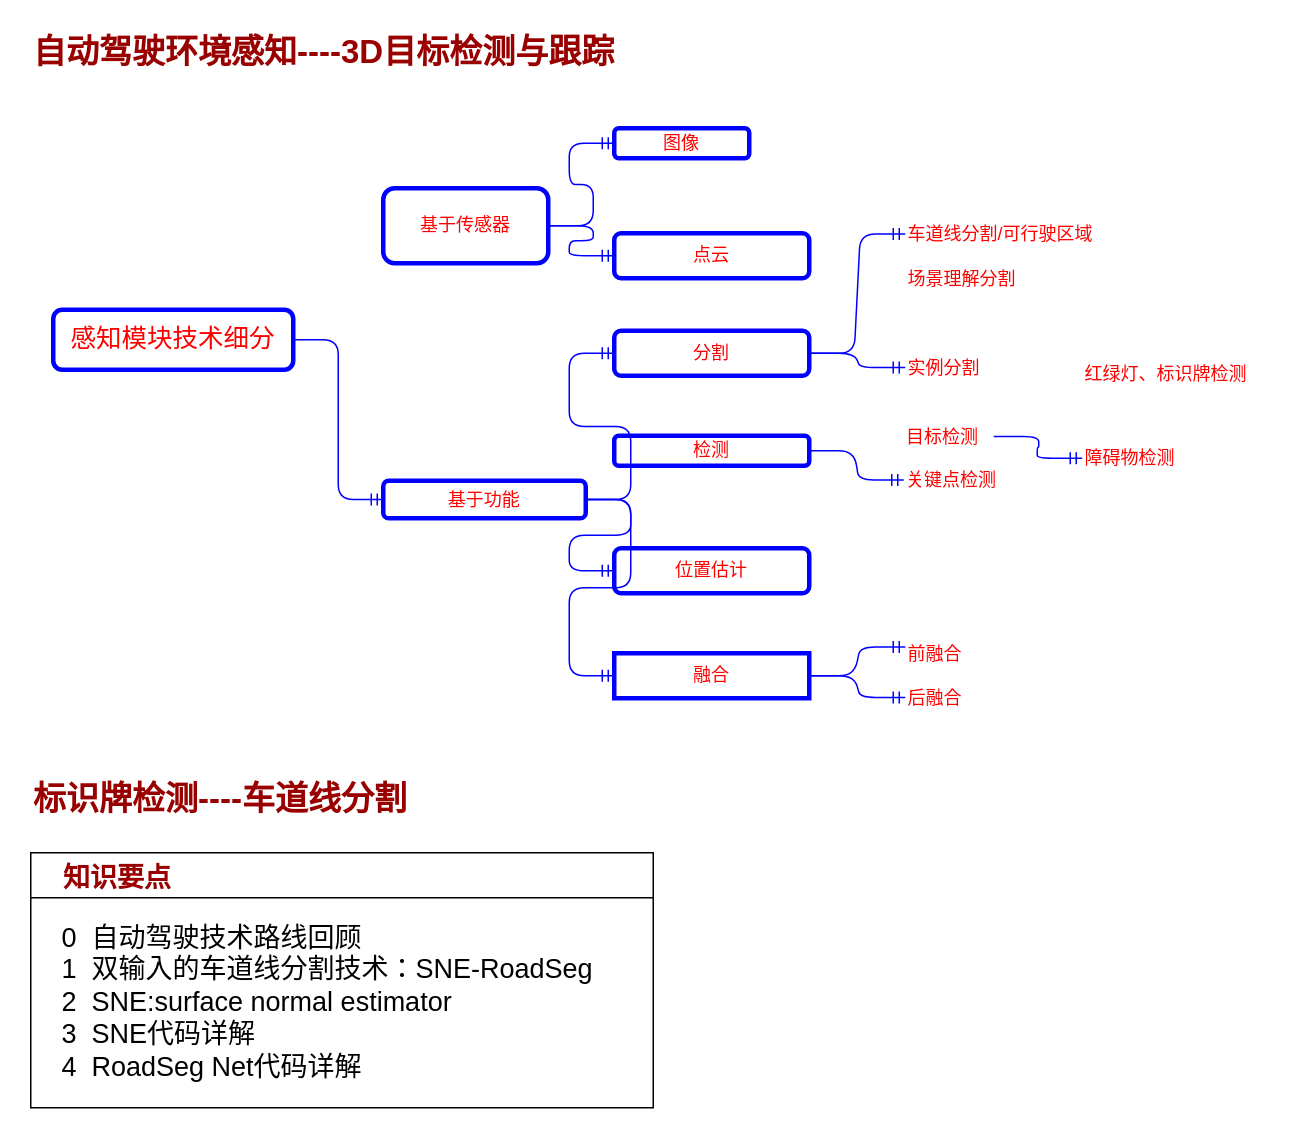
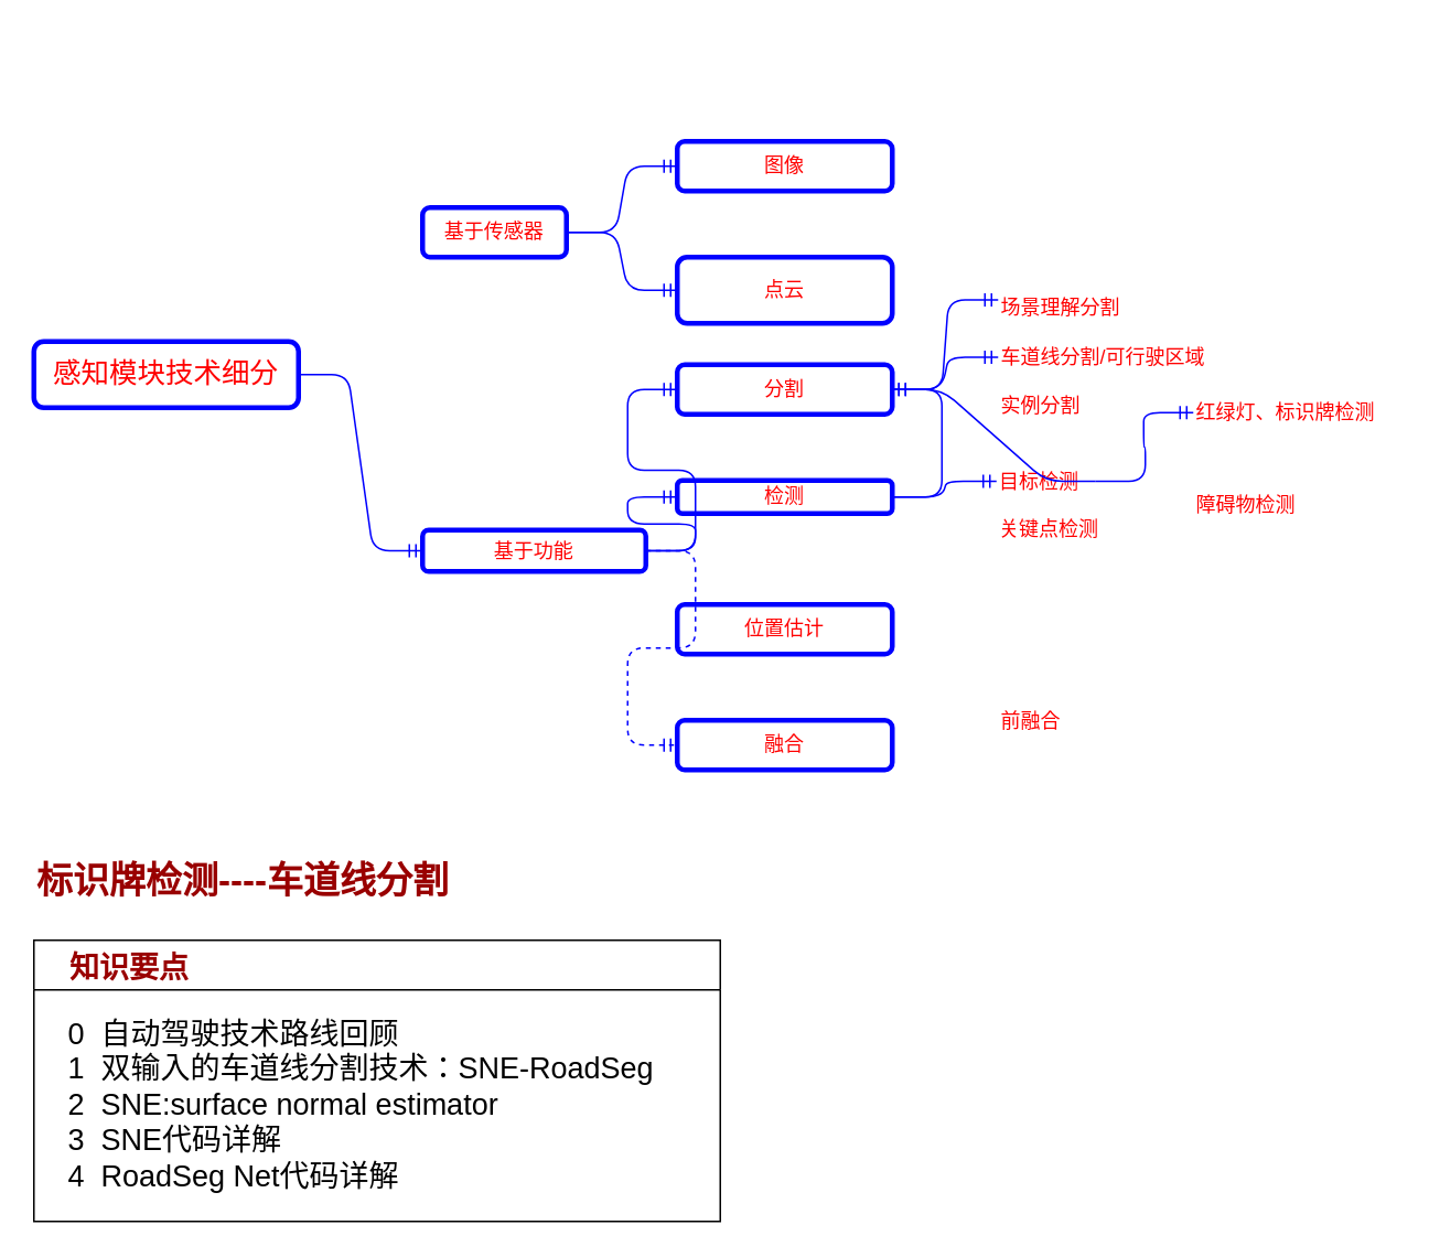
- <mxCell id="2" value="自动驾驶环境感知----3D目标检测与跟踪" style="text;html=1;strokeColor=none;fillColor=none;align=left;verticalAlign=middle;whiteSpace=wrap;rounded=0;fontSize=22;fontColor=#990000;fontStyle=1" vertex="1" parent="1"><mxGeometry x="20" y="20" width="415" height="30" as="geometry" /></mxCell>
- <mxCell id="7" value="图像" style="rounded=1;whiteSpace=wrap;html=1;fontSize=12;fontColor=#FF0000;strokeColor=#0000FF;strokeWidth=3;fillColor=none;" vertex="1" parent="1"><mxGeometry x="409" y="85" width="90" height="20" as="geometry" /></mxCell>
+ <mxCell id="7" value="图像" style="rounded=1;whiteSpace=wrap;html=1;fontSize=12;fontColor=#FF0000;strokeColor=#0000FF;strokeWidth=3;fillColor=none;" vertex="1" parent="1"><mxGeometry x="409" y="85" width="130" height="30" as="geometry" /></mxCell>
- <mxCell id="6" value="基于传感器" style="rounded=1;whiteSpace=wrap;html=1;fontSize=12;fontColor=#FF0000;strokeColor=#0000FF;strokeWidth=3;fillColor=none;" vertex="1" parent="1"><mxGeometry x="255" y="125" width="110" height="50" as="geometry" /></mxCell>
+ <mxCell id="6" value="基于传感器" style="rounded=1;whiteSpace=wrap;html=1;fontSize=12;fontColor=#FF0000;strokeColor=#0000FF;strokeWidth=3;fillColor=none;" vertex="1" parent="1"><mxGeometry x="255" y="125" width="87" height="30" as="geometry" /></mxCell>
- <mxCell id="22" value="车道线分割/可行驶区域" style="text;html=1;strokeColor=none;fillColor=none;align=left;verticalAlign=middle;whiteSpace=wrap;rounded=0;fontColor=#FF0000;" vertex="1" parent="1"><mxGeometry x="603" y="146" width="132" height="19" as="geometry" /></mxCell>
+ <mxCell id="22" value="车道线分割/可行驶区域" style="text;html=1;strokeColor=none;fillColor=none;align=left;verticalAlign=middle;whiteSpace=wrap;rounded=0;fontColor=#FF0000;" vertex="1" parent="1"><mxGeometry x="603" y="206" width="132" height="19" as="geometry" /></mxCell>
- <mxCell id="8" value="点云" style="rounded=1;whiteSpace=wrap;html=1;fontSize=12;fontColor=#FF0000;strokeColor=#0000FF;strokeWidth=3;fillColor=none;" vertex="1" parent="1"><mxGeometry x="409" y="155" width="130" height="30" as="geometry" /></mxCell>
+ <mxCell id="8" value="点云" style="rounded=1;whiteSpace=wrap;html=1;fontSize=12;fontColor=#FF0000;strokeColor=#0000FF;strokeWidth=3;fillColor=none;" vertex="1" parent="1"><mxGeometry x="409" y="155" width="130" height="40" as="geometry" /></mxCell>
+ <mxCell id="38" value="" style="edgeStyle=entityRelationEdgeStyle;fontSize=12;html=1;endArrow=ERmandOne;fontColor=#FF0000;strokeColor=#0000FF;fillColor=#33FF33;exitX=1;exitY=0.5;exitDx=0;exitDy=0;entryX=0;entryY=0.25;entryDx=0;entryDy=0;" edge="1" parent="1" source="11" target="21"><mxGeometry width="100" height="100" relative="1" as="geometry"><mxPoint x="572" y="225" as="sourcePoint" /><mxPoint x="642" y="167" as="targetPoint" /></mxGeometry></mxCell>
- <mxCell id="5" value="感知模块技术细分" style="rounded=1;whiteSpace=wrap;html=1;fontSize=17;fontColor=#FF0000;strokeColor=#0000FF;strokeWidth=3;fillColor=none;" vertex="1" parent="1"><mxGeometry x="35" y="206" width="160" height="40" as="geometry" /></mxCell>
+ <mxCell id="5" value="感知模块技术细分" style="rounded=1;whiteSpace=wrap;html=1;fontSize=17;fontColor=#FF0000;strokeColor=#0000FF;strokeWidth=3;fillColor=none;" vertex="1" parent="1"><mxGeometry x="20" y="206" width="160" height="40" as="geometry" /></mxCell>
- <mxCell id="37" value="" style="edgeStyle=entityRelationEdgeStyle;fontSize=12;html=1;endArrow=ERmandOne;fontColor=#FF0000;strokeColor=#0000FF;fillColor=#33FF33;exitX=1;exitY=0.5;exitDx=0;exitDy=0;entryX=0;entryY=0.5;entryDx=0;entryDy=0;" edge="1" parent="1" source="11" target="23"><mxGeometry width="100" height="100" relative="1" as="geometry"><mxPoint x="562" y="300" as="sourcePoint" /><mxPoint x="632" y="242" as="targetPoint" /></mxGeometry></mxCell>
+ <mxCell id="31" value="" style="edgeStyle=entityRelationEdgeStyle;fontSize=12;html=1;endArrow=ERmandOne;fontColor=#FF0000;strokeColor=#0000FF;fillColor=#33FF33;exitX=1;exitY=0.5;exitDx=0;exitDy=0;entryX=0;entryY=0.5;entryDx=0;entryDy=0;" edge="1" parent="1" source="24" target="28"><mxGeometry width="100" height="100" relative="1" as="geometry"><mxPoint x="732" y="266.5" as="sourcePoint" /><mxPoint x="772" y="276" as="targetPoint" /></mxGeometry></mxCell>
+ <mxCell id="35" value="" style="edgeStyle=entityRelationEdgeStyle;fontSize=12;html=1;endArrow=ERmandOne;fontColor=#FF0000;strokeColor=#0000FF;fillColor=#33FF33;exitX=1;exitY=0.5;exitDx=0;exitDy=0;entryX=0;entryY=0.5;entryDx=0;entryDy=0;" edge="1" parent="1" source="12" target="24"><mxGeometry width="100" height="100" relative="1" as="geometry"><mxPoint x="572" y="339" as="sourcePoint" /><mxPoint x="642" y="281" as="targetPoint" /></mxGeometry></mxCell>
- <mxCell id="30" value="" style="edgeStyle=entityRelationEdgeStyle;fontSize=12;html=1;endArrow=ERmandOne;fontColor=#FF0000;strokeColor=#0000FF;fillColor=#33FF33;exitX=1;exitY=0.5;exitDx=0;exitDy=0;entryX=0;entryY=0.5;entryDx=0;entryDy=0;" edge="1" parent="1" source="24" target="29"><mxGeometry width="100" height="100" relative="1" as="geometry"><mxPoint x="712" y="387" as="sourcePoint" /><mxPoint x="772" y="305" as="targetPoint" /></mxGeometry></mxCell>
+ <mxCell id="30" value="" style="edgeStyle=entityRelationEdgeStyle;fontSize=12;html=1;endArrow=ERmandOne;fontColor=#FF0000;strokeColor=#0000FF;fillColor=#33FF33;exitX=1;exitY=0.5;exitDx=0;exitDy=0;" edge="1" parent="1" source="24" target="11"><mxGeometry width="100" height="100" relative="1" as="geometry"><mxPoint x="712" y="387" as="sourcePoint" /><mxPoint x="772" y="305" as="targetPoint" /></mxGeometry></mxCell>
+ <mxCell id="17" value="" style="edgeStyle=entityRelationEdgeStyle;fontSize=12;html=1;endArrow=ERmandOne;fontColor=#FF0000;strokeColor=#0000FF;fillColor=#33FF33;exitX=1;exitY=0.5;exitDx=0;exitDy=0;entryX=0;entryY=0.5;entryDx=0;entryDy=0;" edge="1" parent="1" source="9" target="12"><mxGeometry width="100" height="100" relative="1" as="geometry"><mxPoint x="342" y="423" as="sourcePoint" /><mxPoint x="422" y="337" as="targetPoint" /></mxGeometry></mxCell>
- <mxCell id="36" value="" style="edgeStyle=entityRelationEdgeStyle;fontSize=12;html=1;endArrow=ERmandOne;fontColor=#FF0000;strokeColor=#0000FF;fillColor=#33FF33;exitX=1;exitY=0.5;exitDx=0;exitDy=0;entryX=0;entryY=0.5;entryDx=0;entryDy=0;" edge="1" parent="1" source="12" target="25"><mxGeometry width="100" height="100" relative="1" as="geometry"><mxPoint x="572" y="378" as="sourcePoint" /><mxPoint x="642" y="320" as="targetPoint" /></mxGeometry></mxCell>
+ <mxCell id="36" value="" style="edgeStyle=entityRelationEdgeStyle;fontSize=12;html=1;endArrow=ERmandOne;fontColor=#FF0000;strokeColor=#0000FF;fillColor=#33FF33;exitX=1;exitY=0.5;exitDx=0;exitDy=0;" edge="1" parent="1" source="12" target="11"><mxGeometry width="100" height="100" relative="1" as="geometry"><mxPoint x="572" y="378" as="sourcePoint" /><mxPoint x="642" y="320" as="targetPoint" /></mxGeometry></mxCell>
- <mxCell id="18" value="" style="edgeStyle=entityRelationEdgeStyle;fontSize=12;html=1;endArrow=ERmandOne;fontColor=#FF0000;strokeColor=#0000FF;fillColor=#33FF33;exitX=1;exitY=0.5;exitDx=0;exitDy=0;entryX=0;entryY=0.5;entryDx=0;entryDy=0;" edge="1" parent="1" source="9" target="13"><mxGeometry width="100" height="100" relative="1" as="geometry"><mxPoint x="312" y="451" as="sourcePoint" /><mxPoint x="392" y="365" as="targetPoint" /></mxGeometry></mxCell>
- <mxCell id="19" value="" style="edgeStyle=entityRelationEdgeStyle;fontSize=12;html=1;endArrow=ERmandOne;fontColor=#FF0000;strokeColor=#0000FF;fillColor=#33FF33;exitX=1;exitY=0.5;exitDx=0;exitDy=0;entryX=0;entryY=0.5;entryDx=0;entryDy=0;" edge="1" parent="1" source="9" target="14"><mxGeometry width="100" height="100" relative="1" as="geometry"><mxPoint x="262" y="481" as="sourcePoint" /><mxPoint x="342" y="395" as="targetPoint" /></mxGeometry></mxCell>
+ <mxCell id="19" value="" style="edgeStyle=entityRelationEdgeStyle;fontSize=12;html=1;endArrow=ERmandOne;fontColor=#FF0000;strokeColor=#0000FF;fillColor=#33FF33;exitX=1;exitY=0.5;exitDx=0;exitDy=0;entryX=0;entryY=0.5;entryDx=0;entryDy=0;dashed=1;" edge="1" parent="1" source="9" target="14"><mxGeometry width="100" height="100" relative="1" as="geometry"><mxPoint x="262" y="481" as="sourcePoint" /><mxPoint x="342" y="395" as="targetPoint" /></mxGeometry></mxCell>
- <mxCell id="33" value="" style="edgeStyle=entityRelationEdgeStyle;fontSize=12;html=1;endArrow=ERmandOne;fontColor=#FF0000;strokeColor=#0000FF;fillColor=#33FF33;exitX=1;exitY=0.5;exitDx=0;exitDy=0;entryX=0;entryY=0.25;entryDx=0;entryDy=0;" edge="1" parent="1" source="14" target="26"><mxGeometry width="100" height="100" relative="1" as="geometry"><mxPoint x="562" y="445" as="sourcePoint" /><mxPoint x="632" y="387" as="targetPoint" /></mxGeometry></mxCell>
- <mxCell id="14" value="融合" style="whiteSpace=wrap;html=1;fontSize=12;fontColor=#FF0000;strokeColor=#0000FF;strokeWidth=3;fillColor=none;rounded=0;" vertex="1" parent="1"><mxGeometry x="409" y="435" width="130" height="30" as="geometry" /></mxCell>
+ <mxCell id="14" value="融合" style="rounded=1;whiteSpace=wrap;html=1;fontSize=12;fontColor=#FF0000;strokeColor=#0000FF;strokeWidth=3;fillColor=none;" vertex="1" parent="1"><mxGeometry x="409" y="435" width="130" height="30" as="geometry" /></mxCell>
- <mxCell id="32" value="" style="edgeStyle=entityRelationEdgeStyle;fontSize=12;html=1;endArrow=ERmandOne;fontColor=#FF0000;strokeColor=#0000FF;fillColor=#33FF33;exitX=1;exitY=0.5;exitDx=0;exitDy=0;entryX=0;entryY=0.5;entryDx=0;entryDy=0;" edge="1" parent="1" source="14" target="27"><mxGeometry width="100" height="100" relative="1" as="geometry"><mxPoint x="602" y="408" as="sourcePoint" /><mxPoint x="672" y="350" as="targetPoint" /></mxGeometry></mxCell>
- <mxCell id="27" value="后融合" style="text;html=1;strokeColor=none;fillColor=none;align=left;verticalAlign=middle;whiteSpace=wrap;rounded=0;fontColor=#FF0000;" vertex="1" parent="1"><mxGeometry x="603" y="455" width="110" height="19" as="geometry" /></mxCell>
